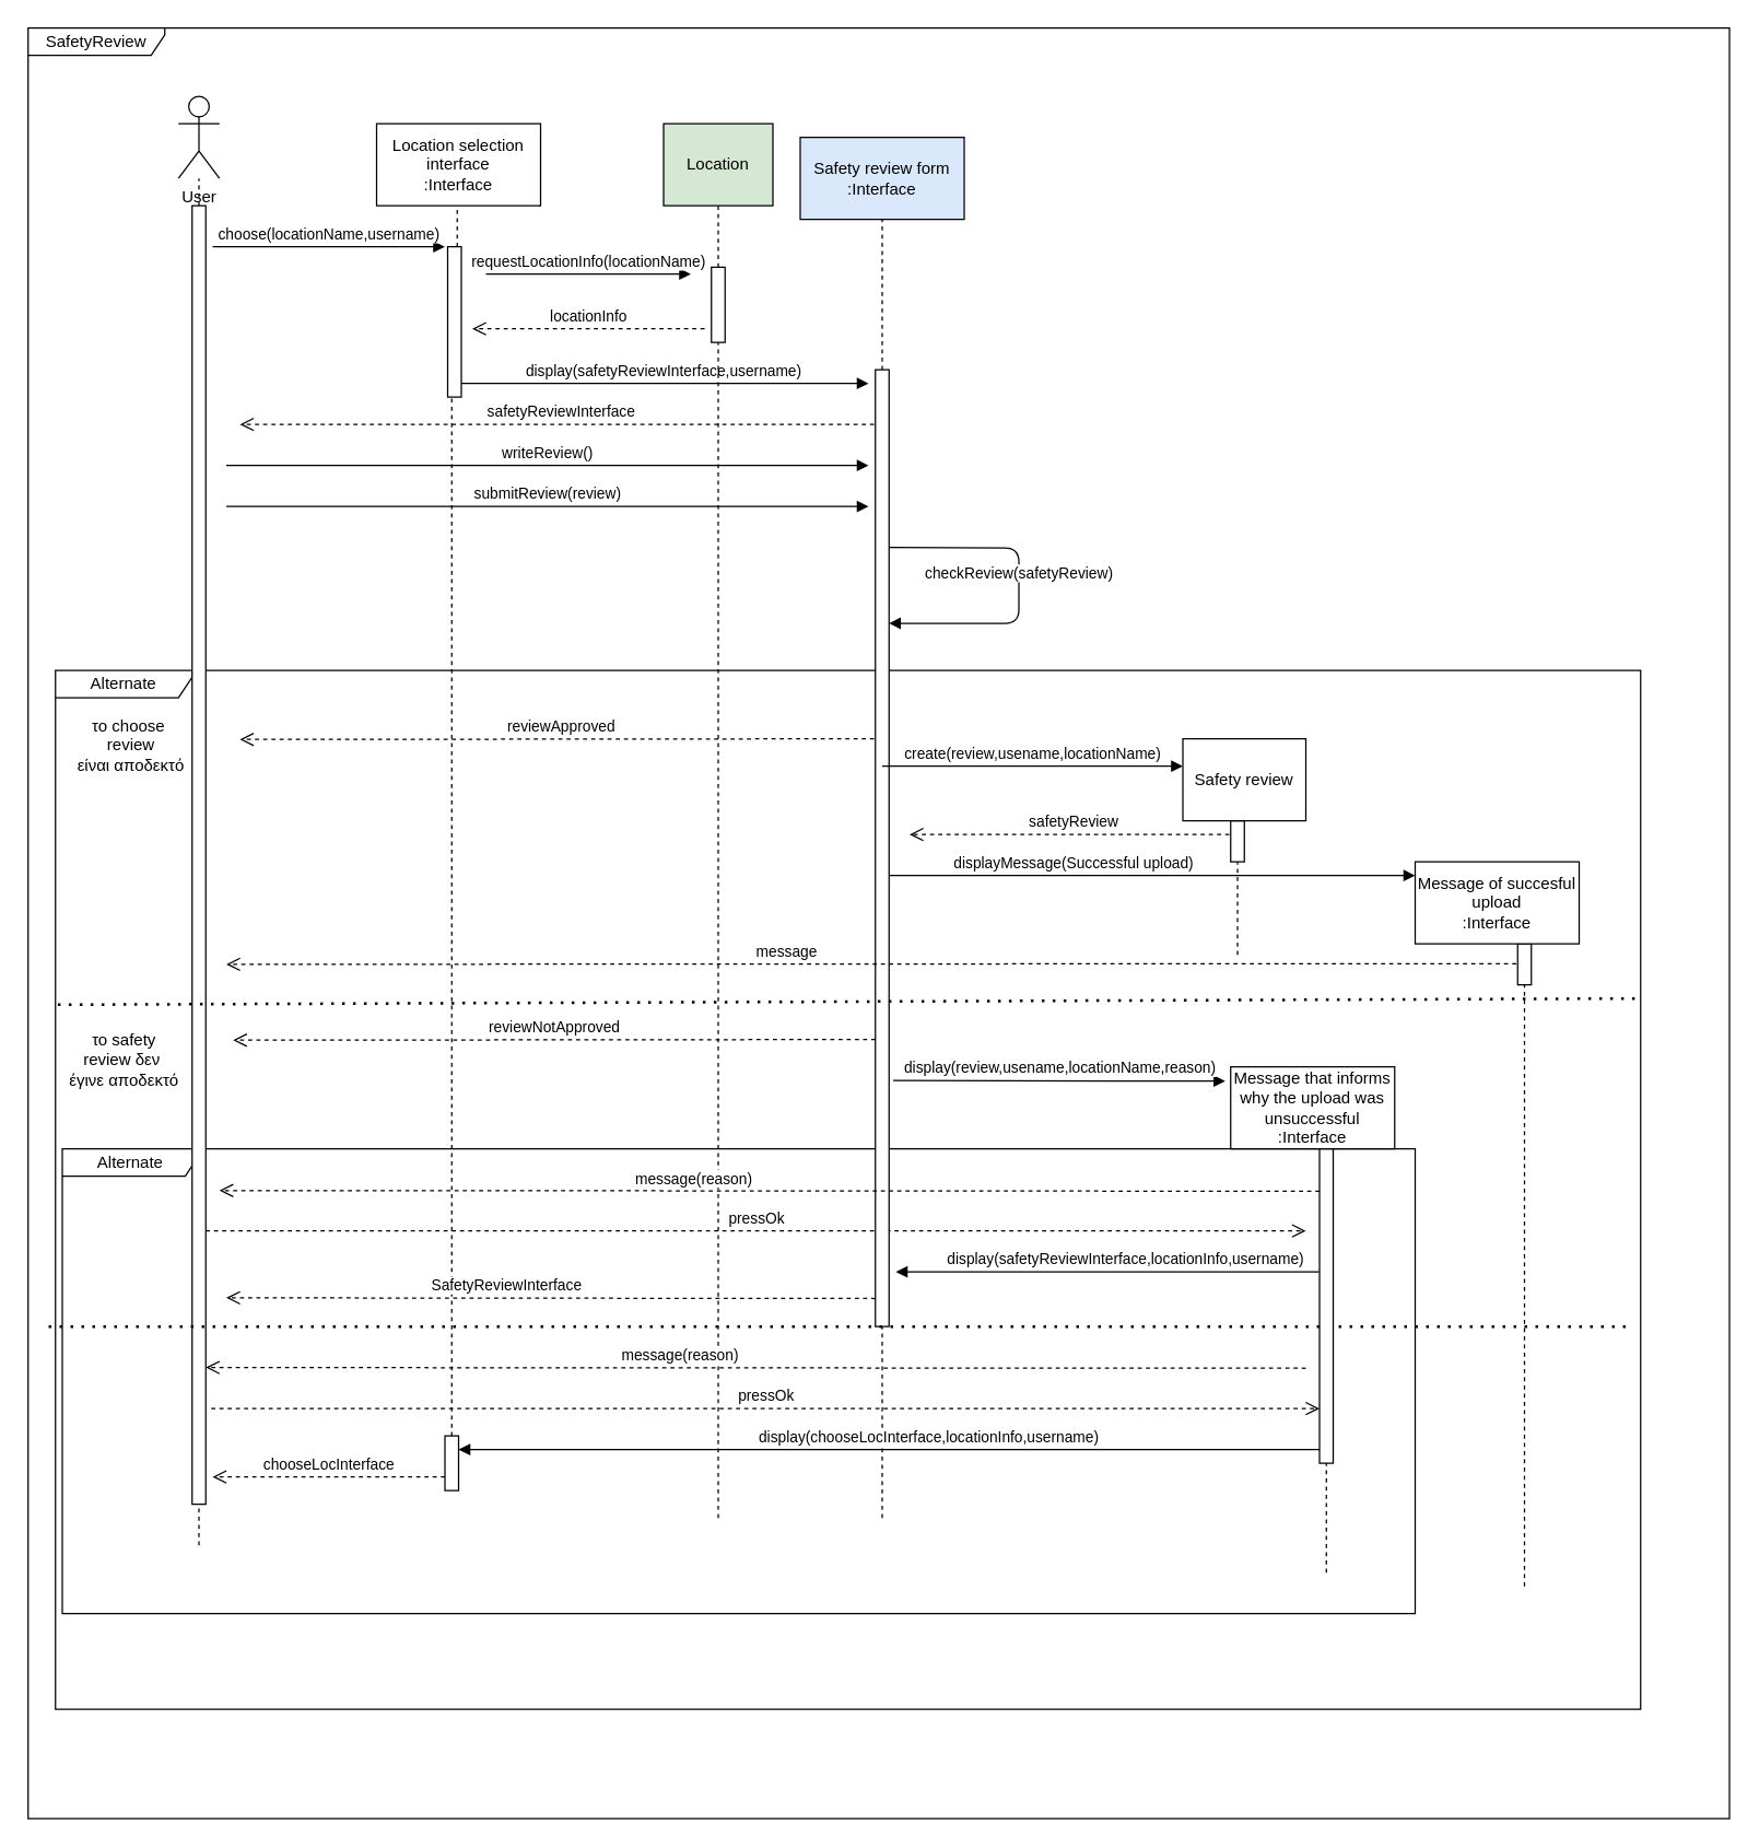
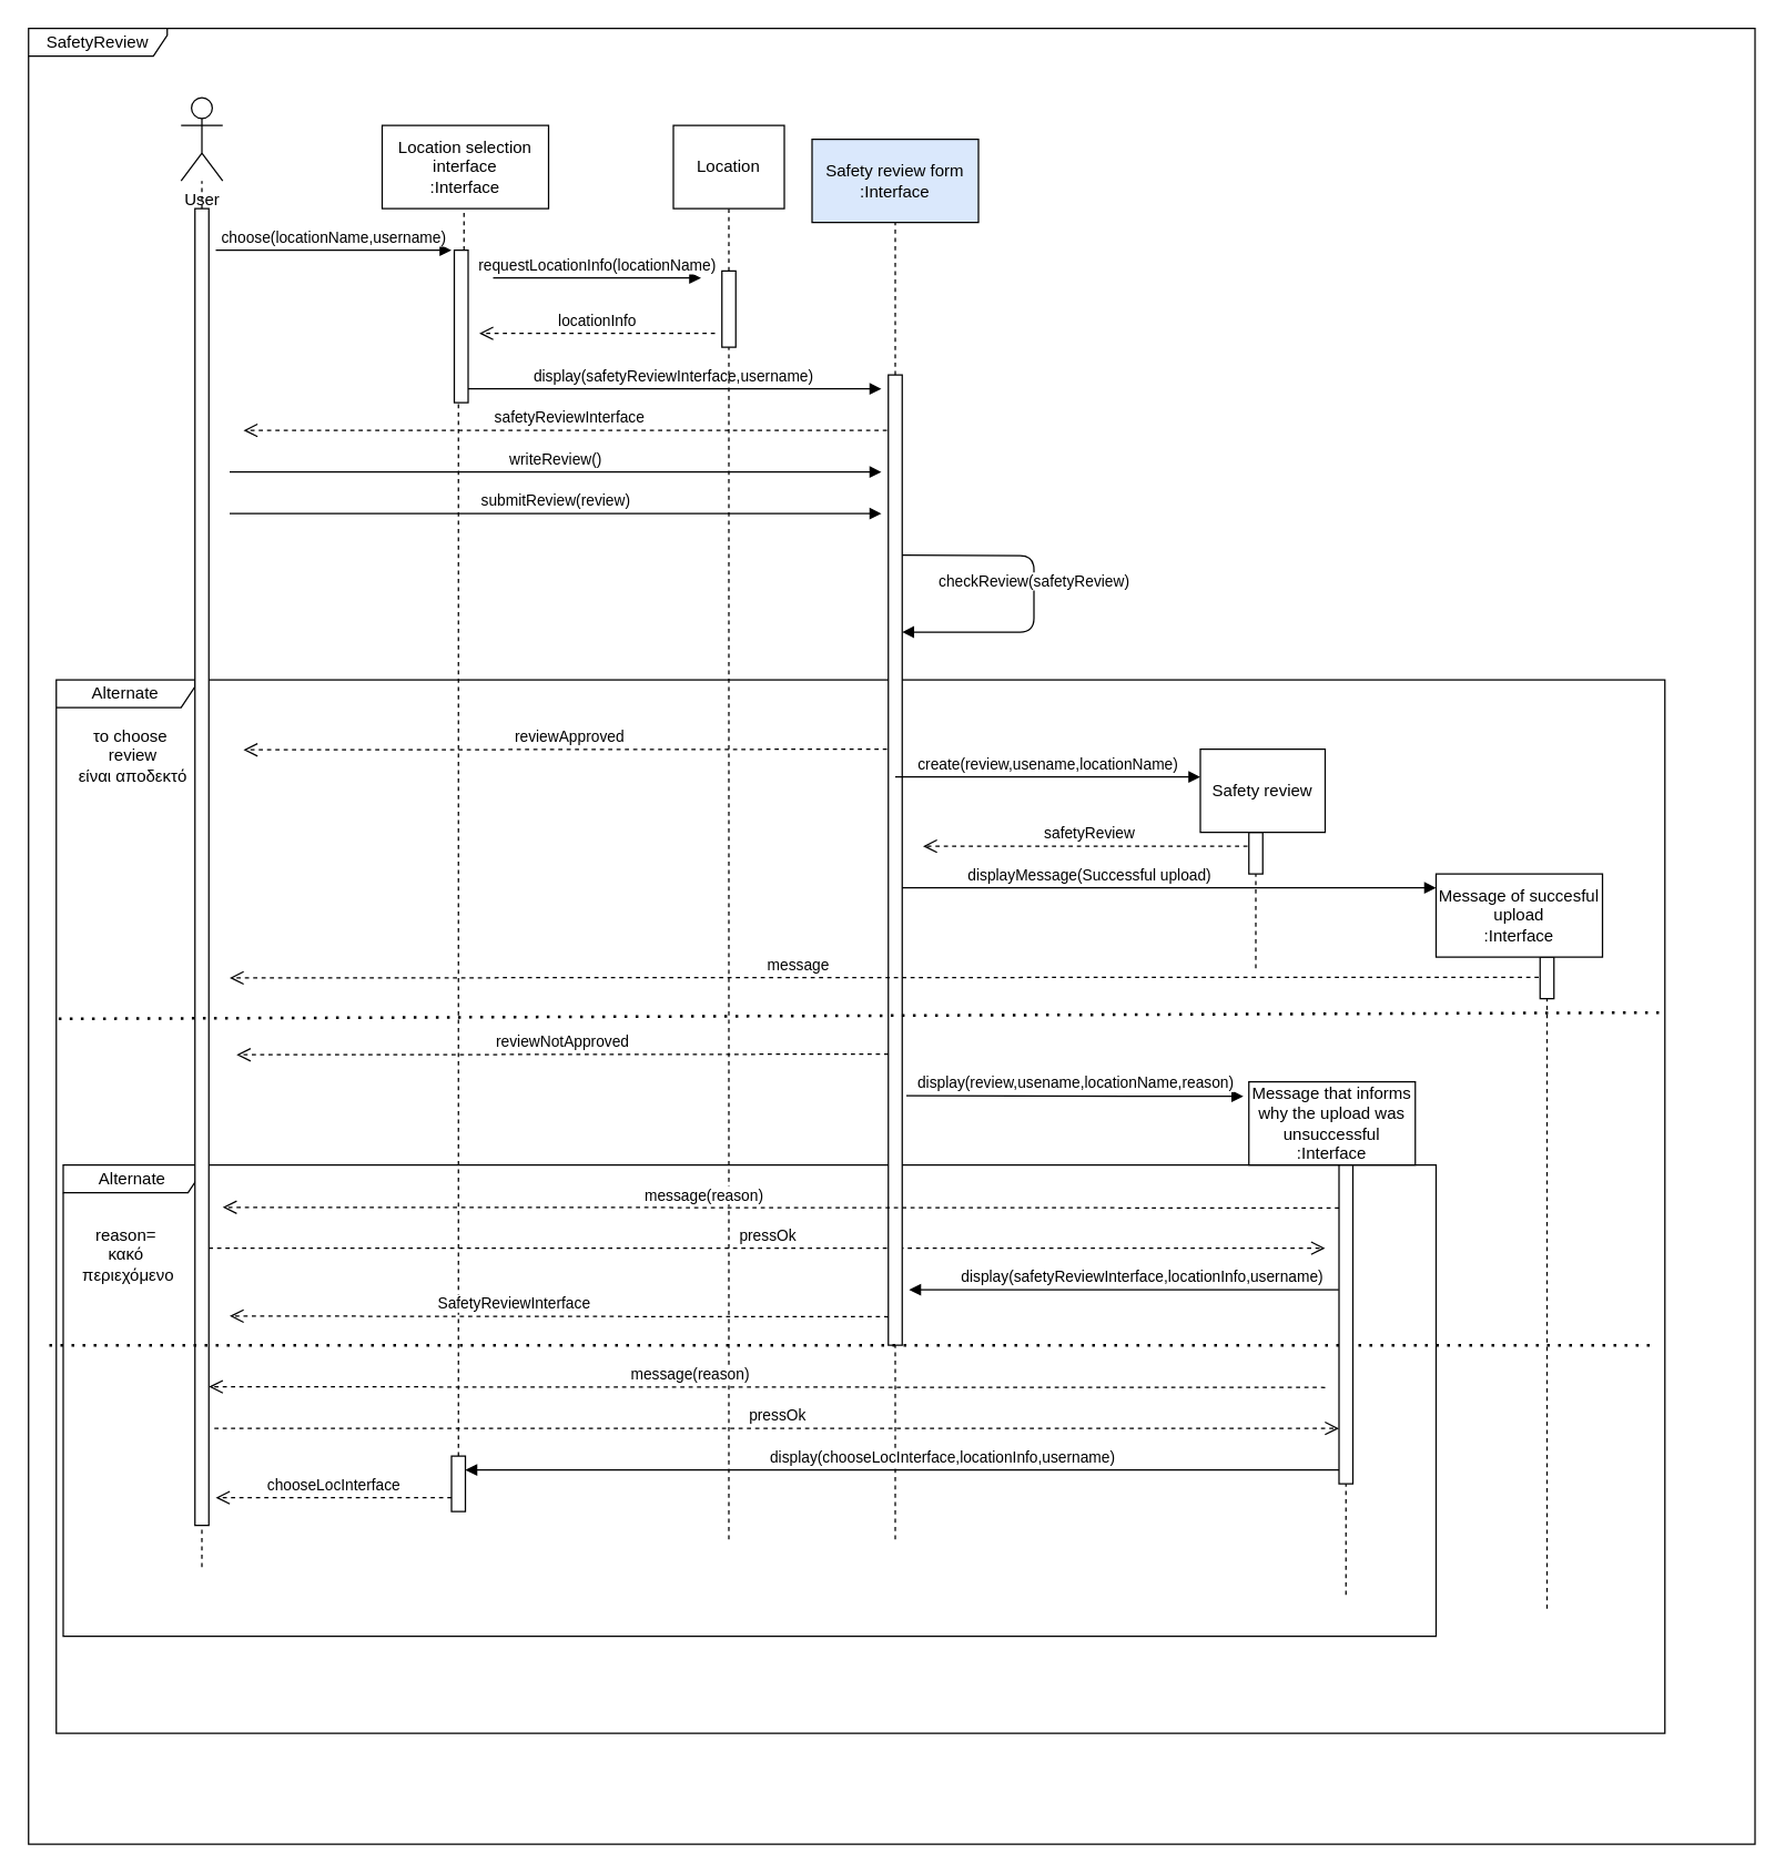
- <mxCell id="56" value="Location" style="rounded=0;whiteSpace=wrap;html=1;fillColor=#d5e8d4;" vertex="1" parent="1"><mxGeometry x="485" y="90" width="80" height="60" as="geometry" /></mxCell>
+ <mxCell id="56" value="Location" style="rounded=0;whiteSpace=wrap;html=1;" vertex="1" parent="1"><mxGeometry x="485" y="90" width="80" height="60" as="geometry" /></mxCell>
- <mxCell id="18" value="το safety &lt;br&gt;review δεν&amp;nbsp;&lt;br&gt;έγινε αποδεκτό" style="text;html=1;align=center;verticalAlign=middle;resizable=0;points=[];autosize=1;strokeColor=none;" parent="1" vertex="1"><mxGeometry x="40" y="750" width="100" height="50" as="geometry" /></mxCell>
+ <mxCell id="21" value="reason=&lt;br&gt;κακό&lt;br&gt;&amp;nbsp;περιεχόμενο" style="text;html=1;align=center;verticalAlign=middle;resizable=0;points=[];autosize=1;strokeColor=none;" parent="1" vertex="1"><mxGeometry x="50" y="880" width="80" height="50" as="geometry" /></mxCell>
